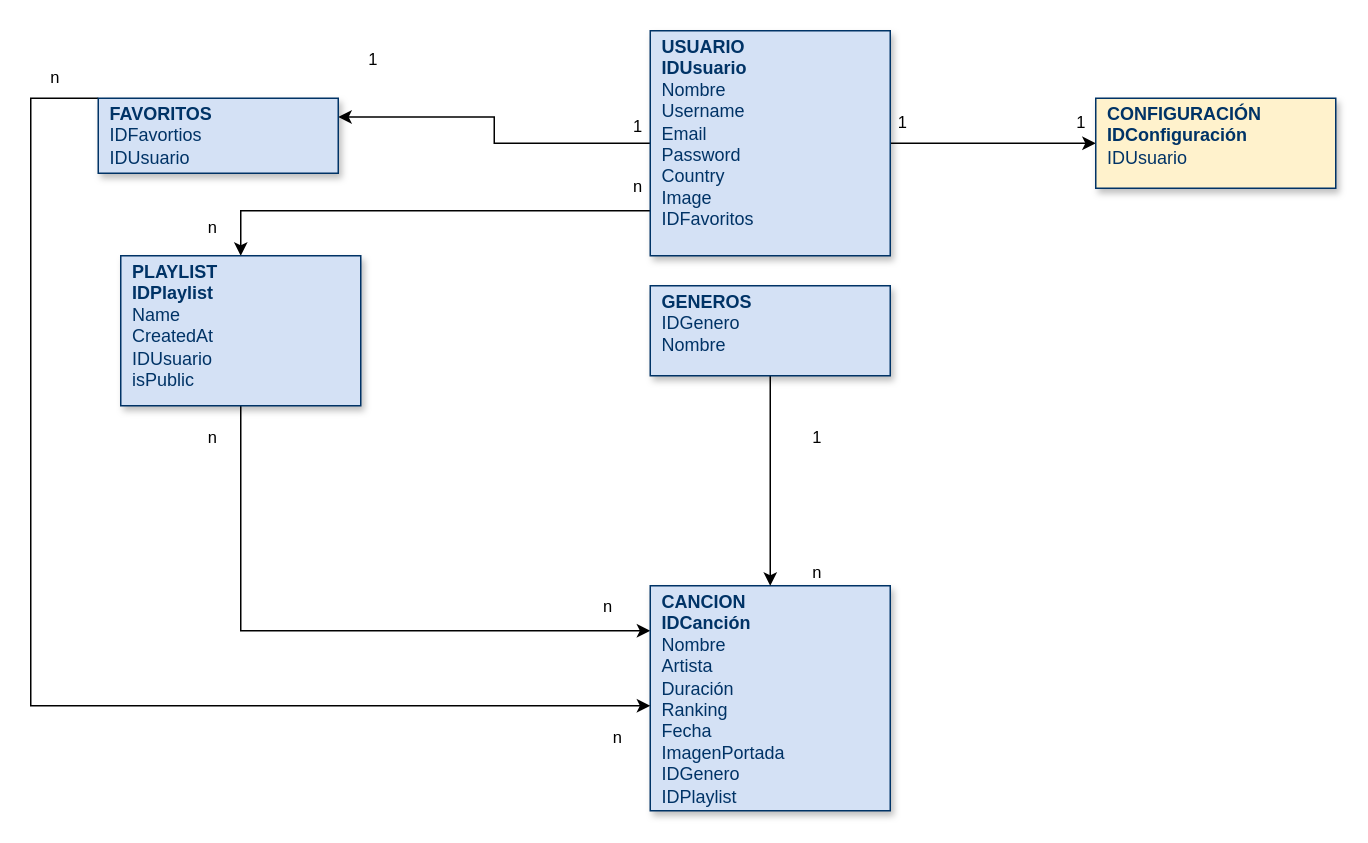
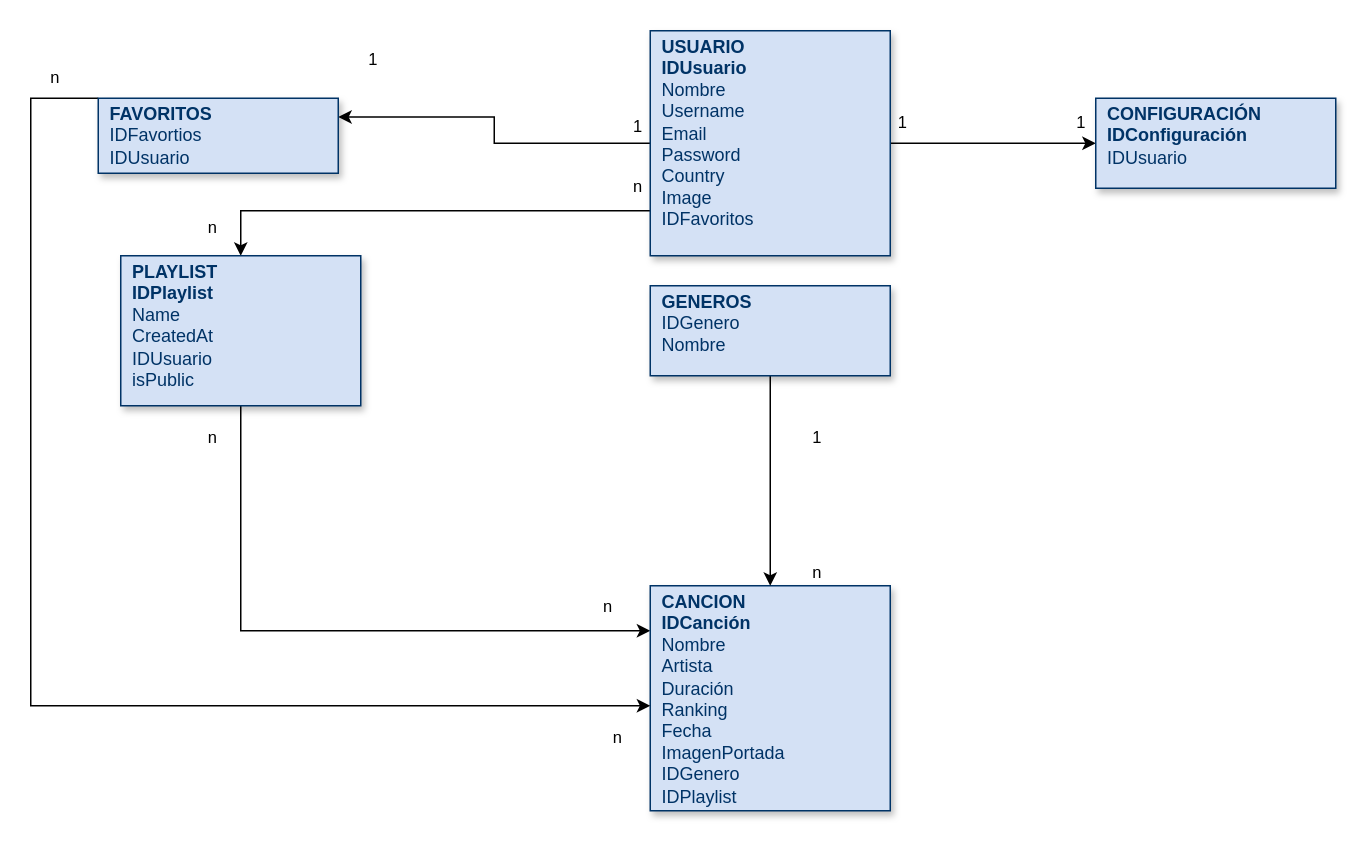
- <mxCell id="25" value="&lt;p style=&quot;margin: 0px; margin-top: 4px; text-align: center; text-decoration: underline;&quot;&gt;&lt;/p&gt;&lt;p style=&quot;margin: 0px; margin-left: 8px;&quot;&gt;&lt;b&gt;CONFIGURACIÓN&lt;/b&gt;&lt;/p&gt;&lt;p style=&quot;margin: 0px; margin-left: 8px;&quot;&gt;&lt;b&gt;IDConfiguración&lt;/b&gt;&lt;/p&gt;&lt;p style=&quot;margin: 0px; margin-left: 8px;&quot;&gt;IDUsuario&lt;/p&gt;&lt;p style=&quot;margin: 0px; margin-left: 8px;&quot;&gt;&lt;br&gt;&lt;/p&gt;&lt;p style=&quot;margin: 0px; margin-left: 8px;&quot;&gt;&lt;br&gt;&lt;/p&gt;&lt;p style=&quot;margin: 0px; margin-left: 8px;&quot;&gt;&lt;br&gt;&lt;/p&gt;&lt;p style=&quot;margin: 0px; margin-left: 8px;&quot;&gt;&lt;br&gt;&lt;/p&gt;&lt;p style=&quot;margin: 0px; margin-left: 8px;&quot;&gt;&lt;br&gt;&lt;/p&gt;&lt;p style=&quot;margin: 0px; margin-left: 8px;&quot;&gt;&lt;br&gt;&lt;/p&gt;" style="verticalAlign=top;align=left;overflow=fill;fontSize=12;fontFamily=Helvetica;html=1;strokeColor=#003366;shadow=1;fillColor=#fff2cc;fontColor=#003366;" vertex="1" parent="1"><mxGeometry x="730" y="65" width="160" height="60" as="geometry" /></mxCell>
+ <mxCell id="25" value="&lt;p style=&quot;margin: 0px; margin-top: 4px; text-align: center; text-decoration: underline;&quot;&gt;&lt;/p&gt;&lt;p style=&quot;margin: 0px; margin-left: 8px;&quot;&gt;&lt;b&gt;CONFIGURACIÓN&lt;/b&gt;&lt;/p&gt;&lt;p style=&quot;margin: 0px; margin-left: 8px;&quot;&gt;&lt;b&gt;IDConfiguración&lt;/b&gt;&lt;/p&gt;&lt;p style=&quot;margin: 0px; margin-left: 8px;&quot;&gt;IDUsuario&lt;/p&gt;&lt;p style=&quot;margin: 0px; margin-left: 8px;&quot;&gt;&lt;br&gt;&lt;/p&gt;&lt;p style=&quot;margin: 0px; margin-left: 8px;&quot;&gt;&lt;br&gt;&lt;/p&gt;&lt;p style=&quot;margin: 0px; margin-left: 8px;&quot;&gt;&lt;br&gt;&lt;/p&gt;&lt;p style=&quot;margin: 0px; margin-left: 8px;&quot;&gt;&lt;br&gt;&lt;/p&gt;&lt;p style=&quot;margin: 0px; margin-left: 8px;&quot;&gt;&lt;br&gt;&lt;/p&gt;&lt;p style=&quot;margin: 0px; margin-left: 8px;&quot;&gt;&lt;br&gt;&lt;/p&gt;" style="verticalAlign=top;align=left;overflow=fill;fontSize=12;fontFamily=Helvetica;html=1;strokeColor=#003366;shadow=1;fillColor=#D4E1F5;fontColor=#003366" vertex="1" parent="1"><mxGeometry x="730" y="65" width="160" height="60" as="geometry" /></mxCell>
